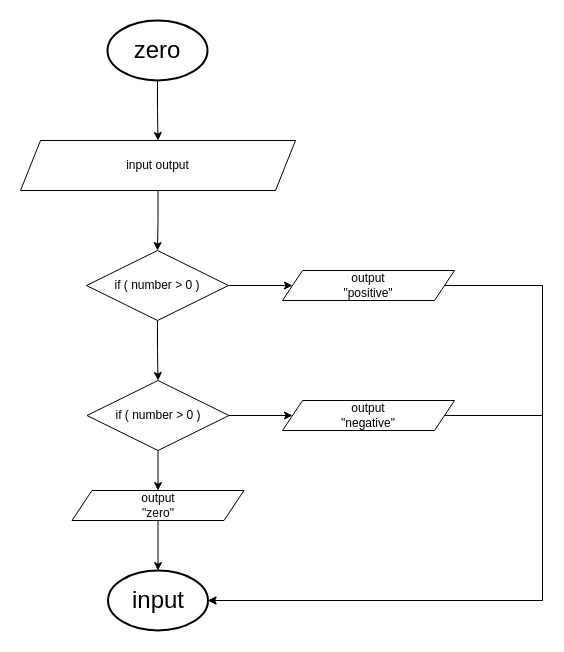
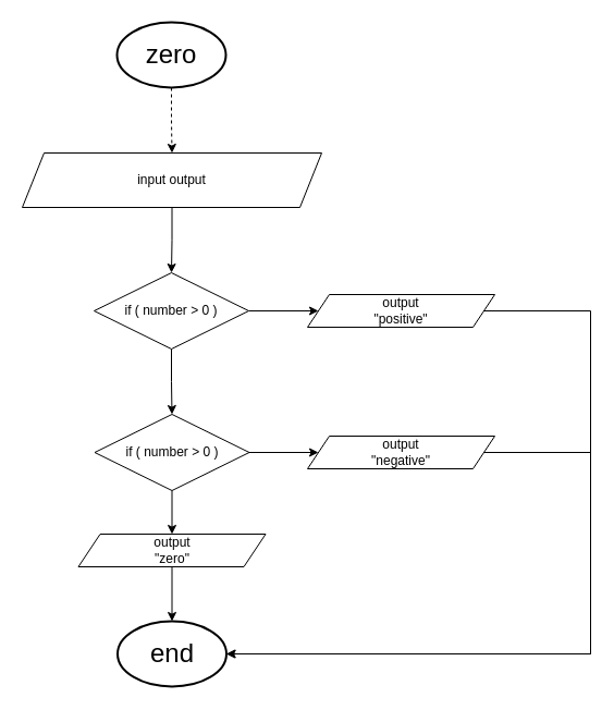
- <mxCell id="2" style="edgeStyle=orthogonalEdgeStyle;rounded=0;orthogonalLoop=1;jettySize=auto;html=1;entryX=0.5;entryY=0;entryDx=0;entryDy=0;" edge="1" parent="1" source="3" target="6"><mxGeometry relative="1" as="geometry" /></mxCell>
+ <mxCell id="2" style="edgeStyle=orthogonalEdgeStyle;rounded=0;orthogonalLoop=1;jettySize=auto;html=1;entryX=0.5;entryY=0;entryDx=0;entryDy=0;dashed=1;" edge="1" parent="1" source="3" target="6"><mxGeometry relative="1" as="geometry" /></mxCell>
- <mxCell id="4" value="&lt;font style=&quot;font-size: 24px;&quot;&gt;input&lt;/font&gt;" style="strokeWidth=2;html=1;shape=mxgraph.flowchart.start_1;whiteSpace=wrap;" vertex="1" parent="1"><mxGeometry x="107.5" y="570" width="100" height="60" as="geometry" /></mxCell>
+ <mxCell id="4" value="&lt;font style=&quot;font-size: 24px;&quot;&gt;end&lt;/font&gt;" style="strokeWidth=2;html=1;shape=mxgraph.flowchart.start_1;whiteSpace=wrap;" vertex="1" parent="1"><mxGeometry x="107.5" y="570" width="100" height="60" as="geometry" /></mxCell>
